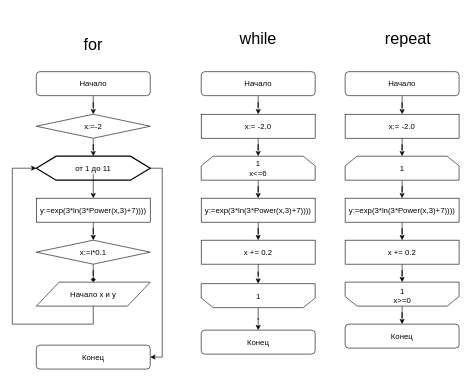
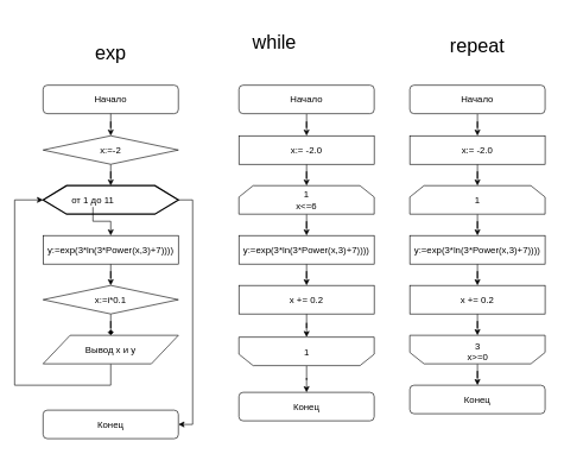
- <mxCell id="42" value="while" style="text;html=1;strokeColor=none;fillColor=none;align=center;verticalAlign=middle;whiteSpace=wrap;rounded=0;fontSize=27;" parent="1" vertex="1"><mxGeometry x="330" y="20" width="200" height="90" as="geometry" /></mxCell>
+ <mxCell id="42" value="while" style="text;html=1;strokeColor=none;fillColor=none;align=center;verticalAlign=middle;whiteSpace=wrap;rounded=0;fontSize=27;" parent="1" vertex="1"><mxGeometry x="285" y="15" width="200" height="90" as="geometry" /></mxCell>
- <mxCell id="43" value="repeat" style="text;html=1;strokeColor=none;fillColor=none;align=center;verticalAlign=middle;whiteSpace=wrap;rounded=0;fontSize=27;" parent="1" vertex="1"><mxGeometry x="580" y="20" width="200" height="90" as="geometry" /></mxCell>
+ <mxCell id="43" value="repeat" style="text;html=1;strokeColor=none;fillColor=none;align=center;verticalAlign=middle;whiteSpace=wrap;rounded=0;fontSize=27;" parent="1" vertex="1"><mxGeometry x="570" y="20" width="200" height="90" as="geometry" /></mxCell>
- <mxCell id="2" value="for" style="text;html=1;strokeColor=none;fillColor=none;align=center;verticalAlign=middle;whiteSpace=wrap;rounded=0;fontSize=27;" parent="1" vertex="1"><mxGeometry x="55" y="29" width="200" height="90" as="geometry" /></mxCell>
+ <mxCell id="2" value="exp" style="text;html=1;strokeColor=none;fillColor=none;align=center;verticalAlign=middle;whiteSpace=wrap;rounded=0;fontSize=27;" parent="1" vertex="1"><mxGeometry x="55" y="29" width="200" height="90" as="geometry" /></mxCell>
- <mxCell id="6" value="&amp;nbsp;от 1 до 11&amp;nbsp;" style="text;html=1;strokeColor=none;fillColor=none;align=center;verticalAlign=middle;whiteSpace=wrap;rounded=0;fontSize=13;" parent="1" vertex="1"><mxGeometry x="100" y="270" width="110" height="20" as="geometry" /></mxCell>
+ <mxCell id="6" value="&amp;nbsp;от 1 до 11&amp;nbsp;" style="text;html=1;strokeColor=none;fillColor=none;align=center;verticalAlign=middle;whiteSpace=wrap;rounded=0;fontSize=13;" parent="1" vertex="1"><mxGeometry x="75" y="270" width="110" height="20" as="geometry" /></mxCell>
- <mxCell id="13" value="Начало x и y" style="shape=parallelogram;perimeter=parallelogramPerimeter;whiteSpace=wrap;html=1;fontSize=13;" parent="1" vertex="1"><mxGeometry x="60" y="470" width="190" height="40" as="geometry" /></mxCell>
+ <mxCell id="13" value="Вывод x и y" style="shape=parallelogram;perimeter=parallelogramPerimeter;whiteSpace=wrap;html=1;fontSize=13;" parent="1" vertex="1"><mxGeometry x="60" y="470" width="190" height="40" as="geometry" /></mxCell>
- <mxCell id="44" value="1&lt;br&gt;x&amp;gt;=0&lt;br&gt;" style="text;html=1;resizable=0;points=[];autosize=1;align=center;verticalAlign=top;spacingTop=-4;fontSize=13;" parent="1" vertex="1"><mxGeometry x="650" y="475" width="40" height="30" as="geometry" /></mxCell>
+ <mxCell id="44" value="3&lt;br&gt;x&amp;gt;=0&lt;br&gt;" style="text;html=1;resizable=0;points=[];autosize=1;align=center;verticalAlign=top;spacingTop=-4;fontSize=13;" parent="1" vertex="1"><mxGeometry x="650" y="475" width="40" height="30" as="geometry" /></mxCell>
